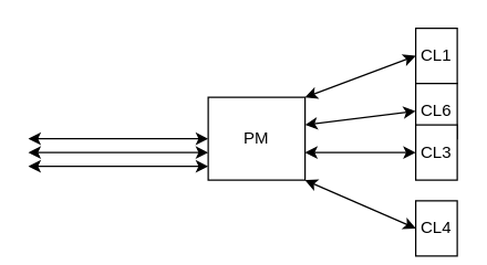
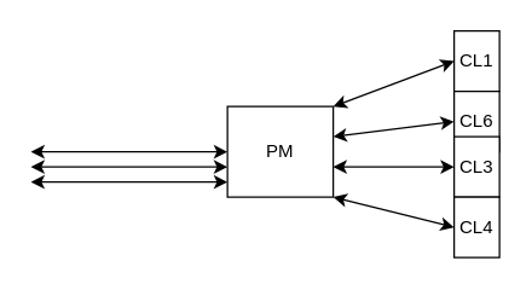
- <mxCell id="13" value="CL4" style="rounded=0;whiteSpace=wrap;html=1;" vertex="1" parent="1"><mxGeometry x="300" y="145" width="30" height="40" as="geometry" /></mxCell>
+ <mxCell id="13" value="CL4" style="rounded=0;whiteSpace=wrap;html=1;" vertex="1" parent="1"><mxGeometry x="300" y="130" width="30" height="40" as="geometry" /></mxCell>
